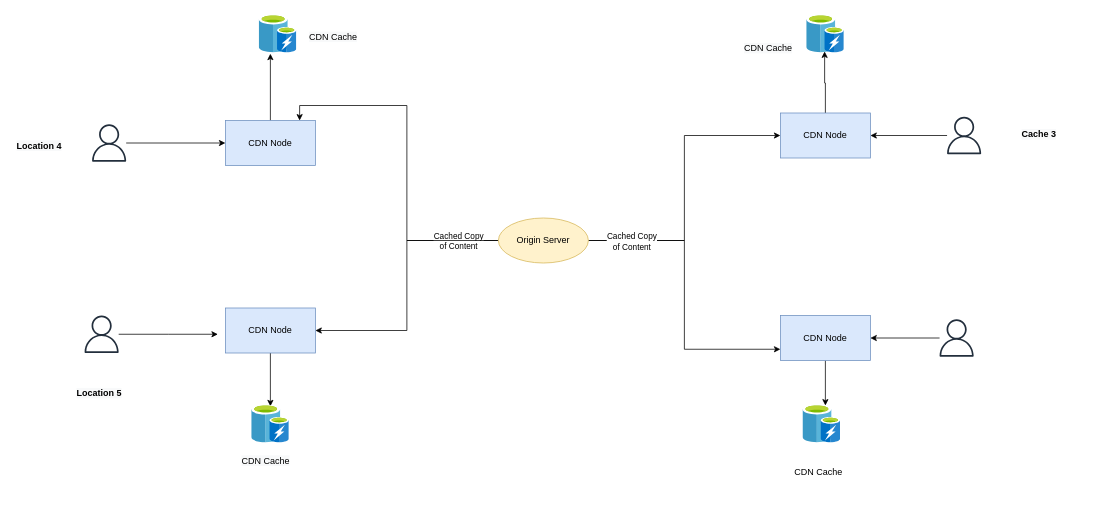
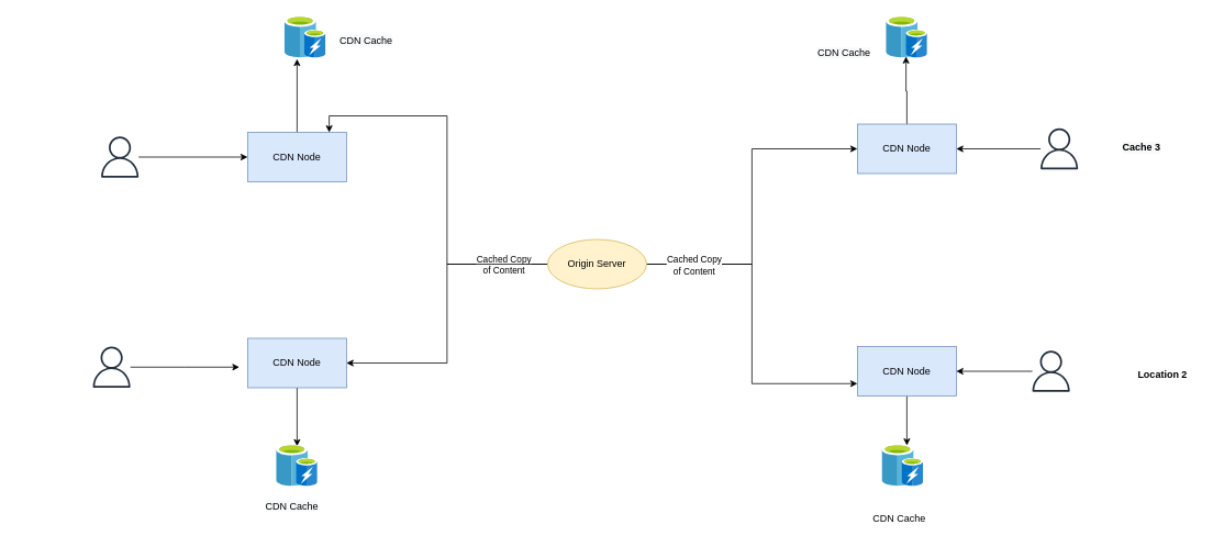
- <mxCell id="27" value="&lt;b style=&quot;color: rgb(0, 0, 0); font-family: Helvetica; font-size: 12px; font-style: normal; font-variant-ligatures: normal; font-variant-caps: normal; letter-spacing: normal; orphans: 2; text-align: center; text-indent: 0px; text-transform: none; widows: 2; word-spacing: 0px; -webkit-text-stroke-width: 0px; background-color: rgb(248, 249, 250); text-decoration-thickness: initial; text-decoration-style: initial; text-decoration-color: initial;&quot;&gt;Location 4&lt;/b&gt;" style="text;whiteSpace=wrap;html=1;" vertex="1" parent="1"><mxGeometry x="20" y="180" width="90" height="40" as="geometry" /></mxCell>
+ <mxCell id="21" value="&lt;b&gt;Location 2&lt;/b&gt;" style="text;html=1;align=center;verticalAlign=middle;resizable=0;points=[];autosize=1;strokeColor=none;fillColor=none;" vertex="1" parent="1"><mxGeometry x="1370" y="440" width="80" height="30" as="geometry" /></mxCell>
- <mxCell id="28" value="&lt;b style=&quot;color: rgb(0, 0, 0); font-family: Helvetica; font-size: 12px; font-style: normal; font-variant-ligatures: normal; font-variant-caps: normal; letter-spacing: normal; orphans: 2; text-indent: 0px; text-transform: none; widows: 2; word-spacing: 0px; -webkit-text-stroke-width: 0px; text-decoration-thickness: initial; text-decoration-style: initial; text-decoration-color: initial; text-align: center; background-color: rgb(248, 249, 250);&quot;&gt;Location 5&lt;/b&gt;" style="text;whiteSpace=wrap;html=1;" vertex="1" parent="1"><mxGeometry x="100" y="510" width="90" height="40" as="geometry" /></mxCell>
